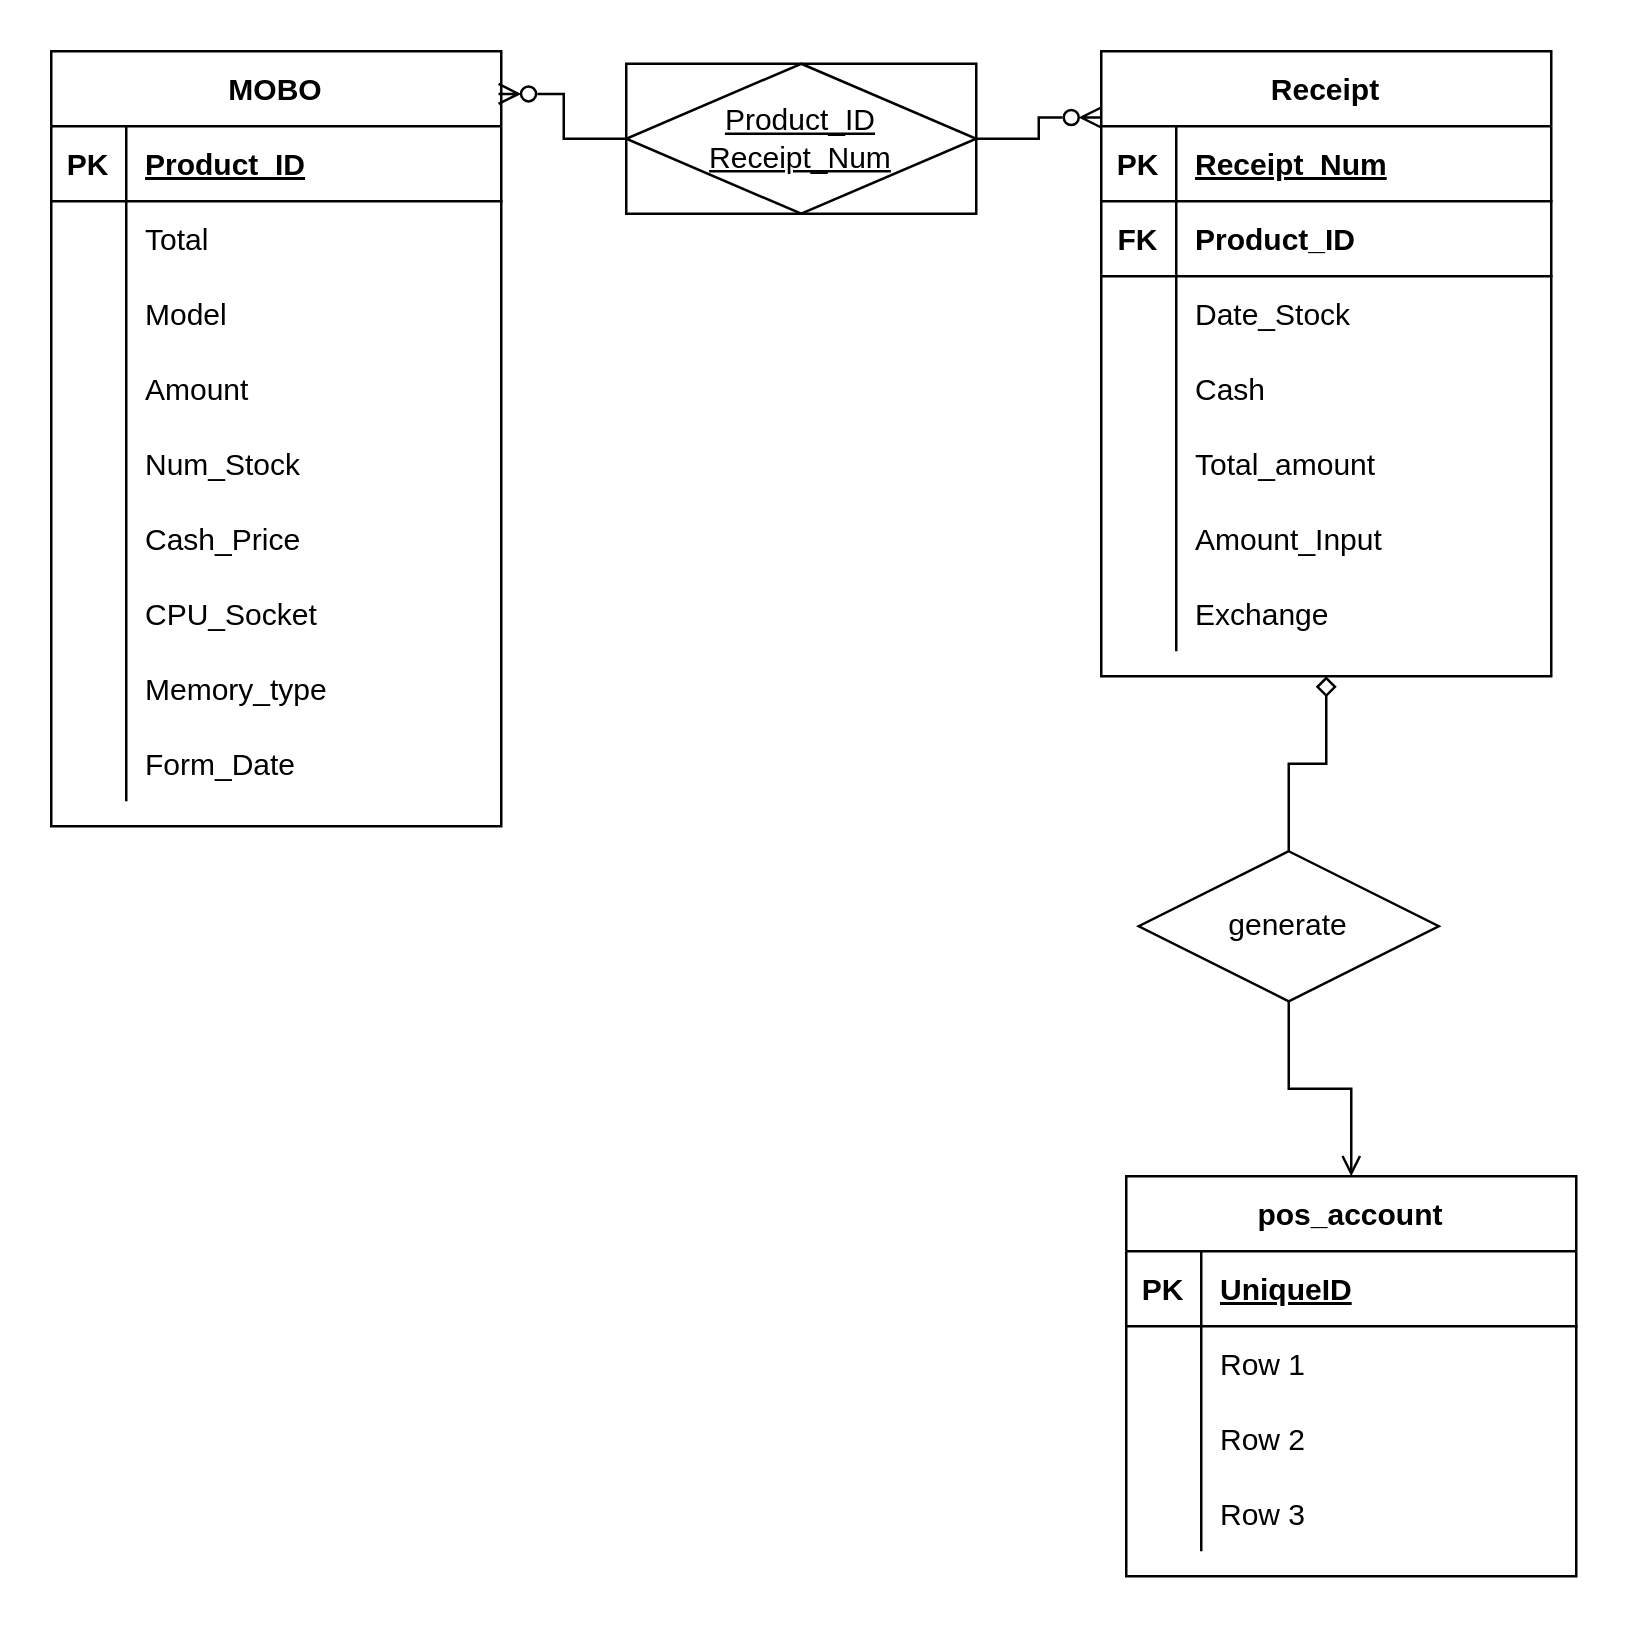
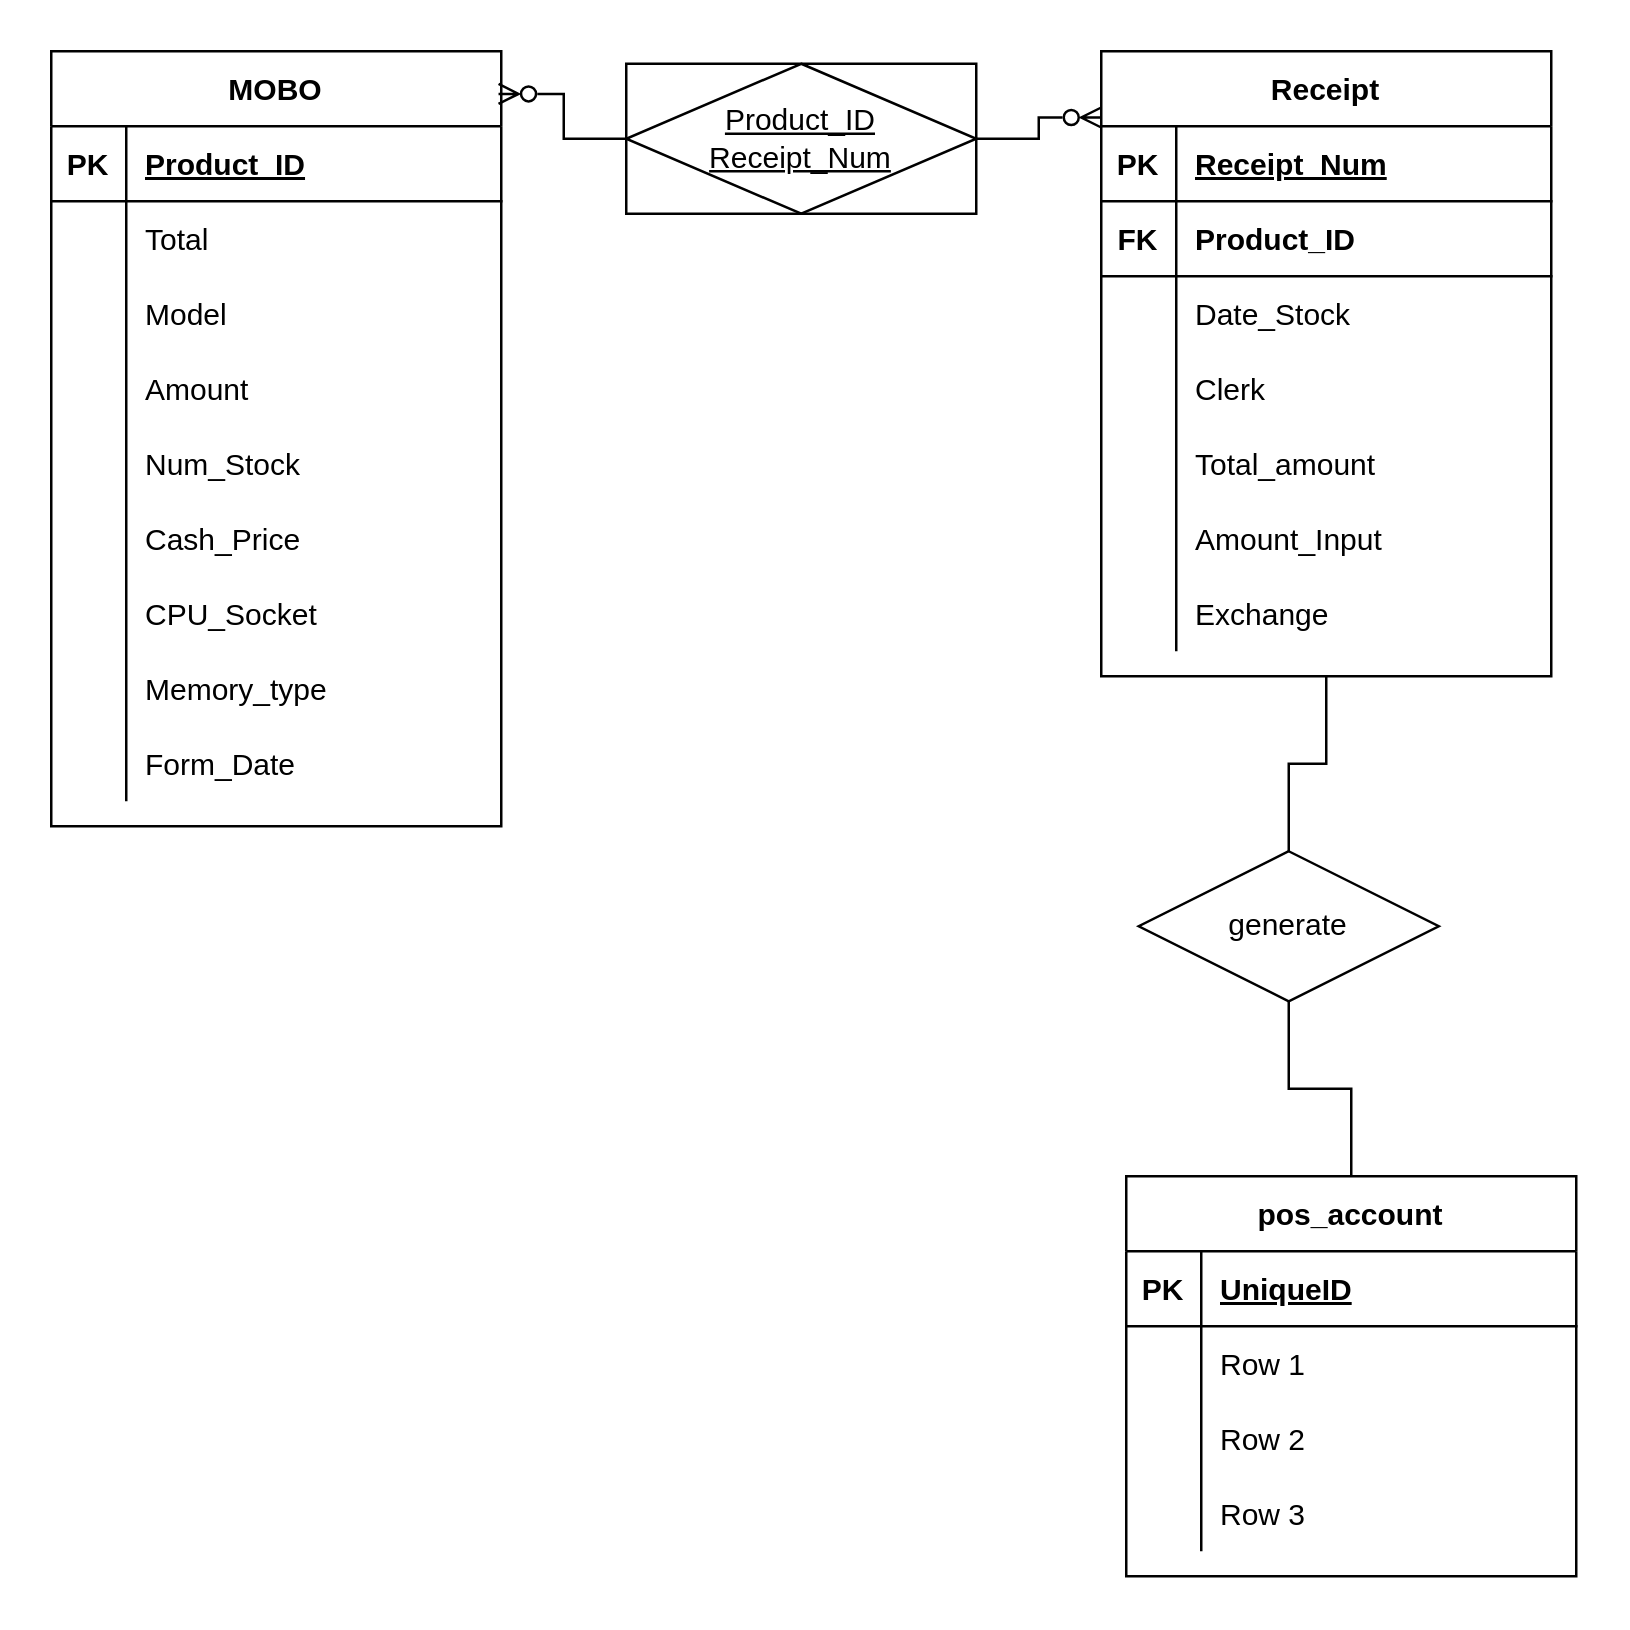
- <mxCell id="42" value="Cash" style="shape=partialRectangle;connectable=0;fillColor=none;top=0;left=0;bottom=0;right=0;align=left;spacingLeft=6;overflow=hidden;" vertex="1" parent="40"><mxGeometry x="30" width="150" height="30" as="geometry"><mxRectangle width="150" height="30" as="alternateBounds" /></mxGeometry></mxCell>
+ <mxCell id="42" value="Clerk" style="shape=partialRectangle;connectable=0;fillColor=none;top=0;left=0;bottom=0;right=0;align=left;spacingLeft=6;overflow=hidden;" vertex="1" parent="40"><mxGeometry x="30" width="150" height="30" as="geometry"><mxRectangle width="150" height="30" as="alternateBounds" /></mxGeometry></mxCell>
- <mxCell id="67" style="edgeStyle=orthogonalEdgeStyle;rounded=0;orthogonalLoop=1;jettySize=auto;html=1;entryX=0.5;entryY=1;entryDx=0;entryDy=0;endArrow=diamond;endFill=0;" edge="1" parent="1" source="69" target="30"><mxGeometry relative="1" as="geometry" /></mxCell>
+ <mxCell id="67" style="edgeStyle=orthogonalEdgeStyle;rounded=0;orthogonalLoop=1;jettySize=auto;html=1;entryX=0.5;entryY=1;entryDx=0;entryDy=0;endArrow=none;endFill=0;" edge="1" parent="1" source="69" target="30"><mxGeometry relative="1" as="geometry" /></mxCell>
- <mxCell id="68" style="edgeStyle=orthogonalEdgeStyle;rounded=0;orthogonalLoop=1;jettySize=auto;html=1;entryX=0.5;entryY=0;entryDx=0;entryDy=0;endArrow=open;endFill=0;" edge="1" parent="1" source="69" target="54"><mxGeometry relative="1" as="geometry" /></mxCell>
+ <mxCell id="68" style="edgeStyle=orthogonalEdgeStyle;rounded=0;orthogonalLoop=1;jettySize=auto;html=1;entryX=0.5;entryY=0;entryDx=0;entryDy=0;endArrow=none;endFill=0;" edge="1" parent="1" source="69" target="54"><mxGeometry relative="1" as="geometry" /></mxCell>
